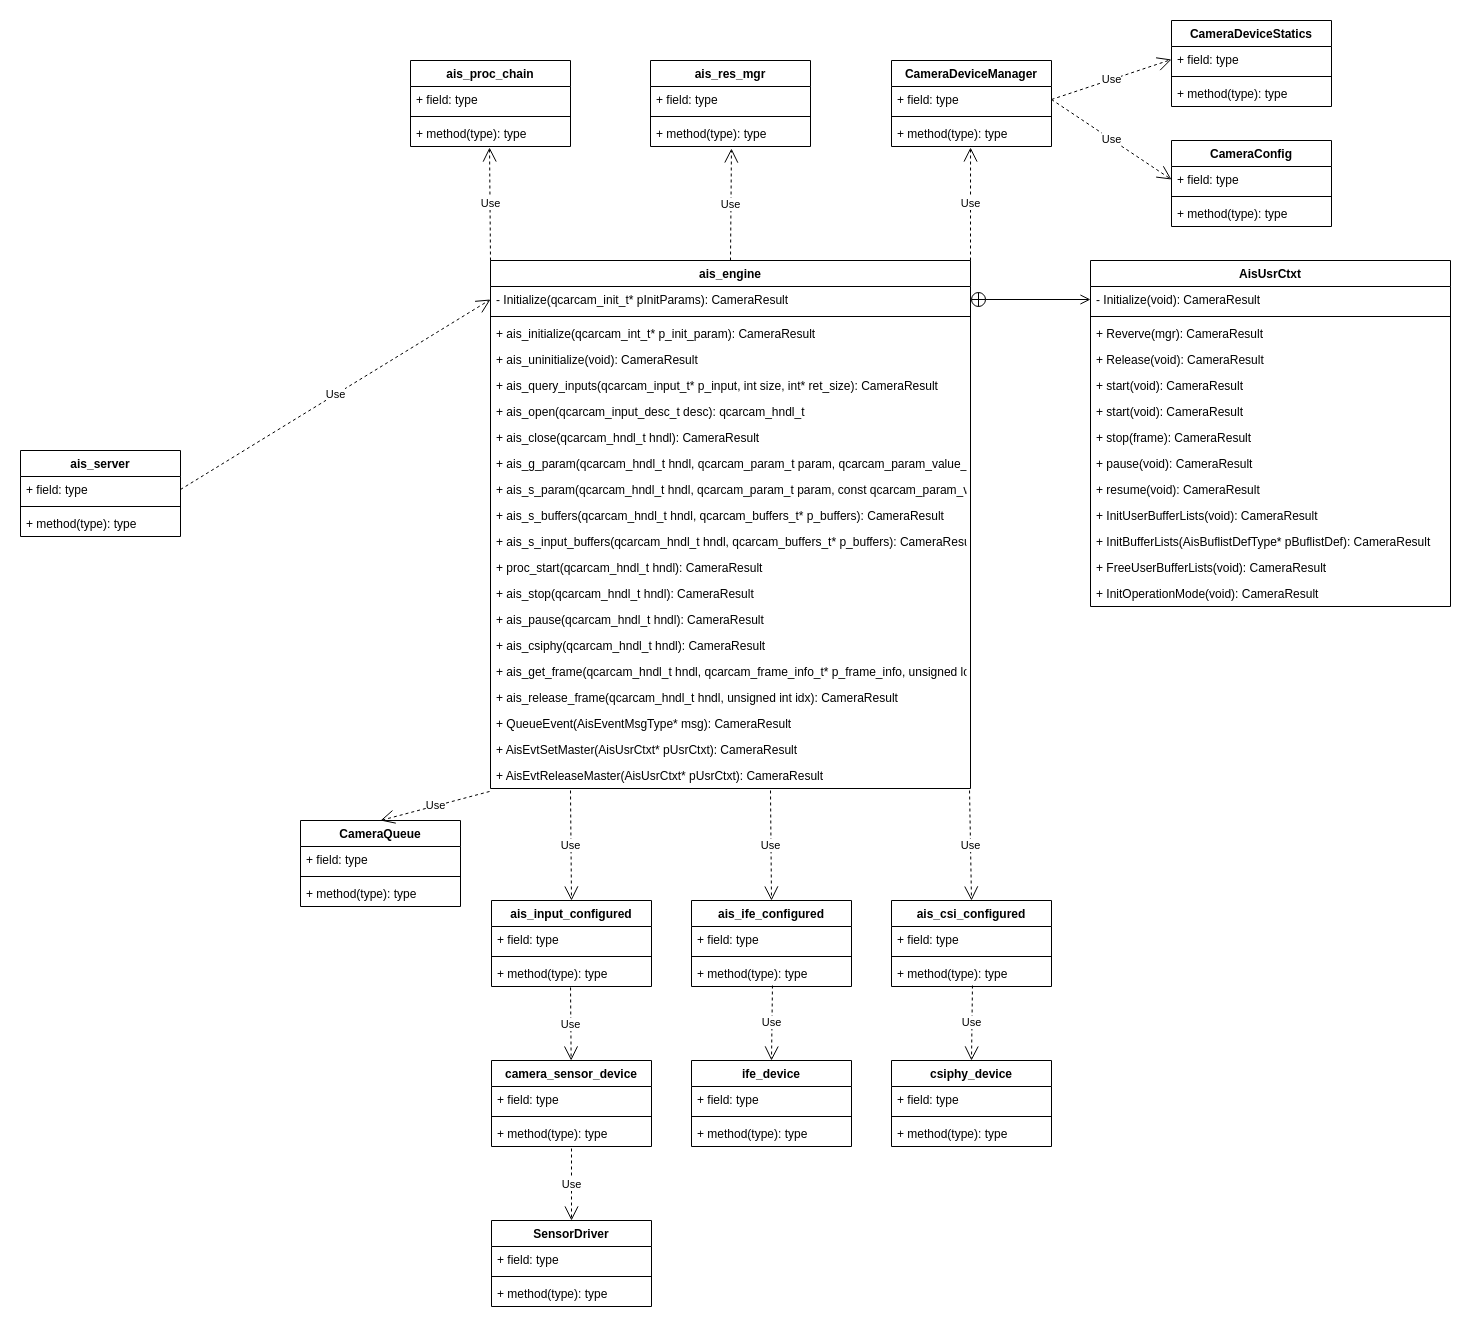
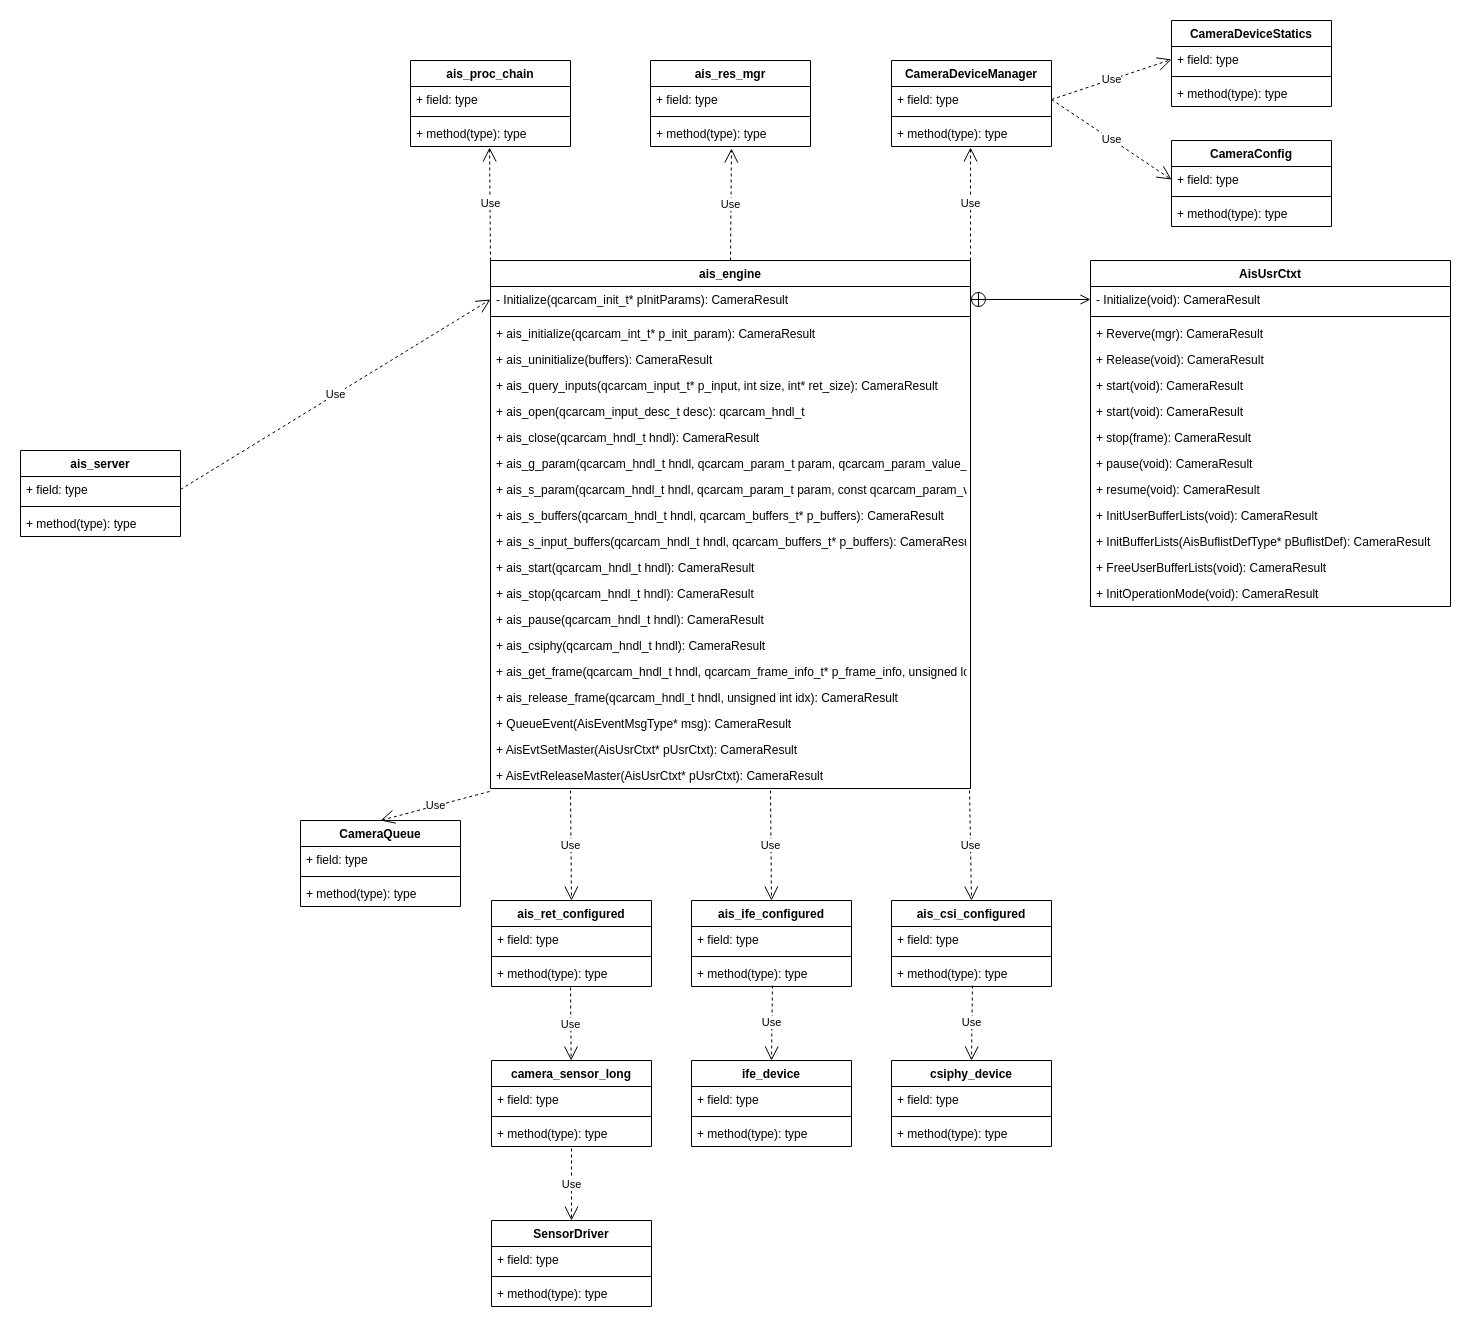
- <mxCell id="10" value="+ ais_uninitialize(void): CameraResult" style="text;strokeColor=none;fillColor=none;align=left;verticalAlign=top;spacingLeft=4;spacingRight=4;overflow=hidden;rotatable=0;points=[[0,0.5],[1,0.5]];portConstraint=eastwest;" vertex="1" parent="6"><mxGeometry y="86" width="480" height="26" as="geometry" /></mxCell>
+ <mxCell id="10" value="+ ais_uninitialize(buffers): CameraResult" style="text;strokeColor=none;fillColor=none;align=left;verticalAlign=top;spacingLeft=4;spacingRight=4;overflow=hidden;rotatable=0;points=[[0,0.5],[1,0.5]];portConstraint=eastwest;" vertex="1" parent="6"><mxGeometry y="86" width="480" height="26" as="geometry" /></mxCell>
- <mxCell id="18" value="+ proc_start(qcarcam_hndl_t hndl): CameraResult" style="text;strokeColor=none;fillColor=none;align=left;verticalAlign=top;spacingLeft=4;spacingRight=4;overflow=hidden;rotatable=0;points=[[0,0.5],[1,0.5]];portConstraint=eastwest;" vertex="1" parent="6"><mxGeometry y="294" width="480" height="26" as="geometry" /></mxCell>
+ <mxCell id="18" value="+ ais_start(qcarcam_hndl_t hndl): CameraResult" style="text;strokeColor=none;fillColor=none;align=left;verticalAlign=top;spacingLeft=4;spacingRight=4;overflow=hidden;rotatable=0;points=[[0,0.5],[1,0.5]];portConstraint=eastwest;" vertex="1" parent="6"><mxGeometry y="294" width="480" height="26" as="geometry" /></mxCell>
- <mxCell id="31" value="ais_input_configured" style="swimlane;fontStyle=1;align=center;verticalAlign=top;childLayout=stackLayout;horizontal=1;startSize=26;horizontalStack=0;resizeParent=1;resizeParentMax=0;resizeLast=0;collapsible=1;marginBottom=0;" vertex="1" parent="1"><mxGeometry x="491" y="900" width="160" height="86" as="geometry" /></mxCell>
+ <mxCell id="31" value="ais_ret_configured" style="swimlane;fontStyle=1;align=center;verticalAlign=top;childLayout=stackLayout;horizontal=1;startSize=26;horizontalStack=0;resizeParent=1;resizeParentMax=0;resizeLast=0;collapsible=1;marginBottom=0;" vertex="1" parent="1"><mxGeometry x="491" y="900" width="160" height="86" as="geometry" /></mxCell>
- <mxCell id="51" value="camera_sensor_device" style="swimlane;fontStyle=1;align=center;verticalAlign=top;childLayout=stackLayout;horizontal=1;startSize=26;horizontalStack=0;resizeParent=1;resizeParentMax=0;resizeLast=0;collapsible=1;marginBottom=0;" vertex="1" parent="1"><mxGeometry x="491" y="1060" width="160" height="86" as="geometry" /></mxCell>
+ <mxCell id="51" value="camera_sensor_long" style="swimlane;fontStyle=1;align=center;verticalAlign=top;childLayout=stackLayout;horizontal=1;startSize=26;horizontalStack=0;resizeParent=1;resizeParentMax=0;resizeLast=0;collapsible=1;marginBottom=0;" vertex="1" parent="1"><mxGeometry x="491" y="1060" width="160" height="86" as="geometry" /></mxCell>
